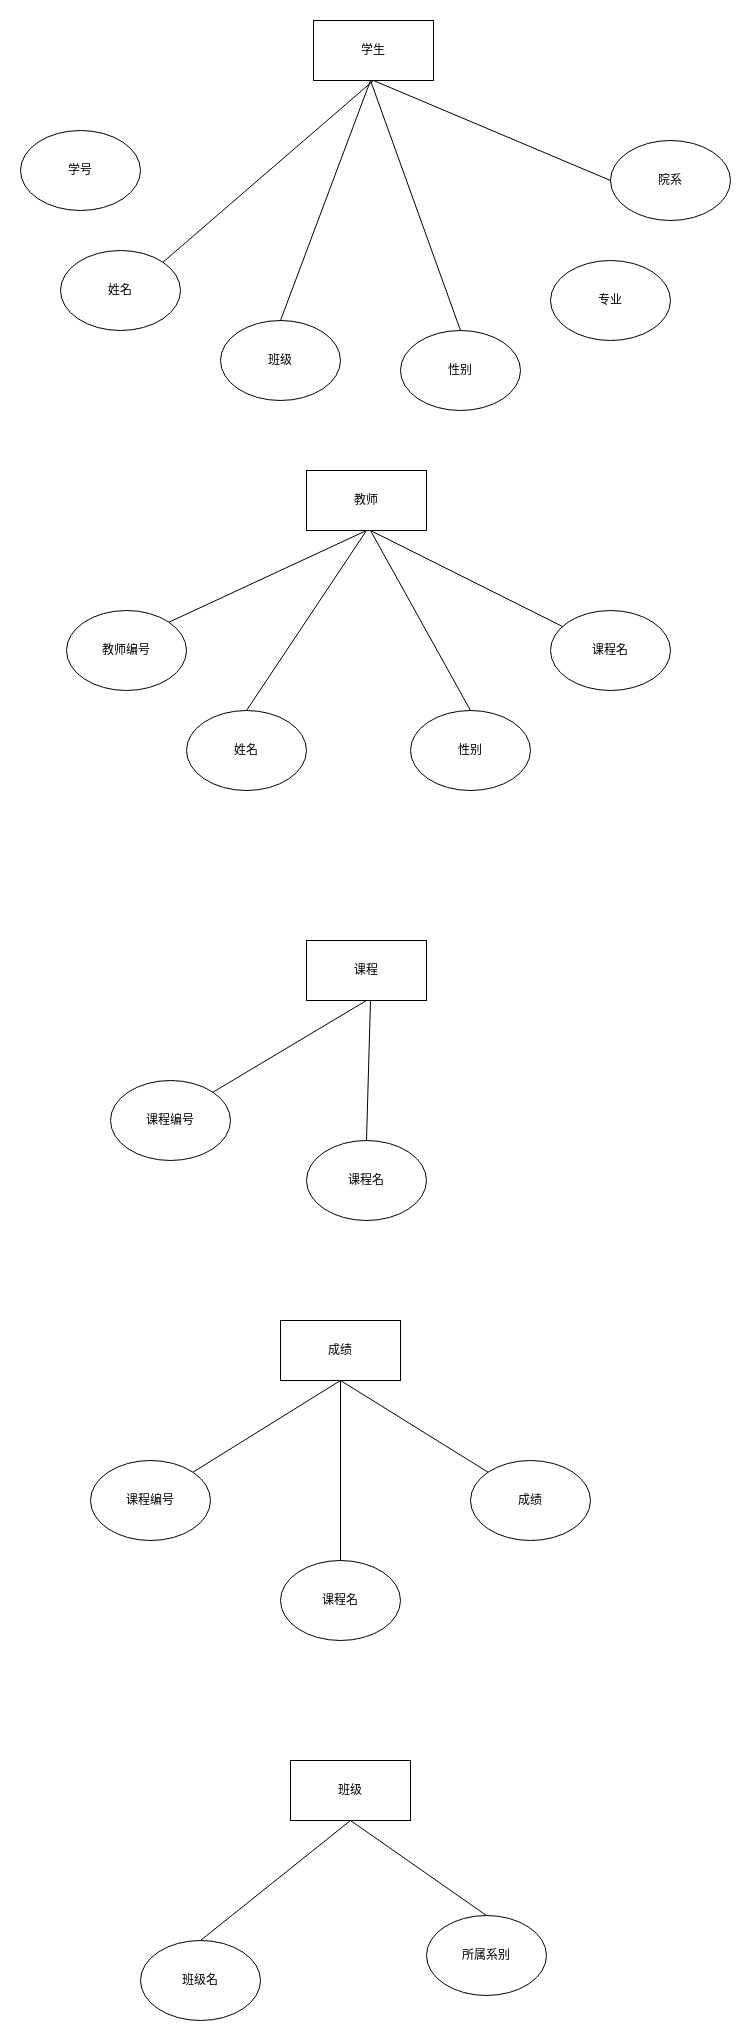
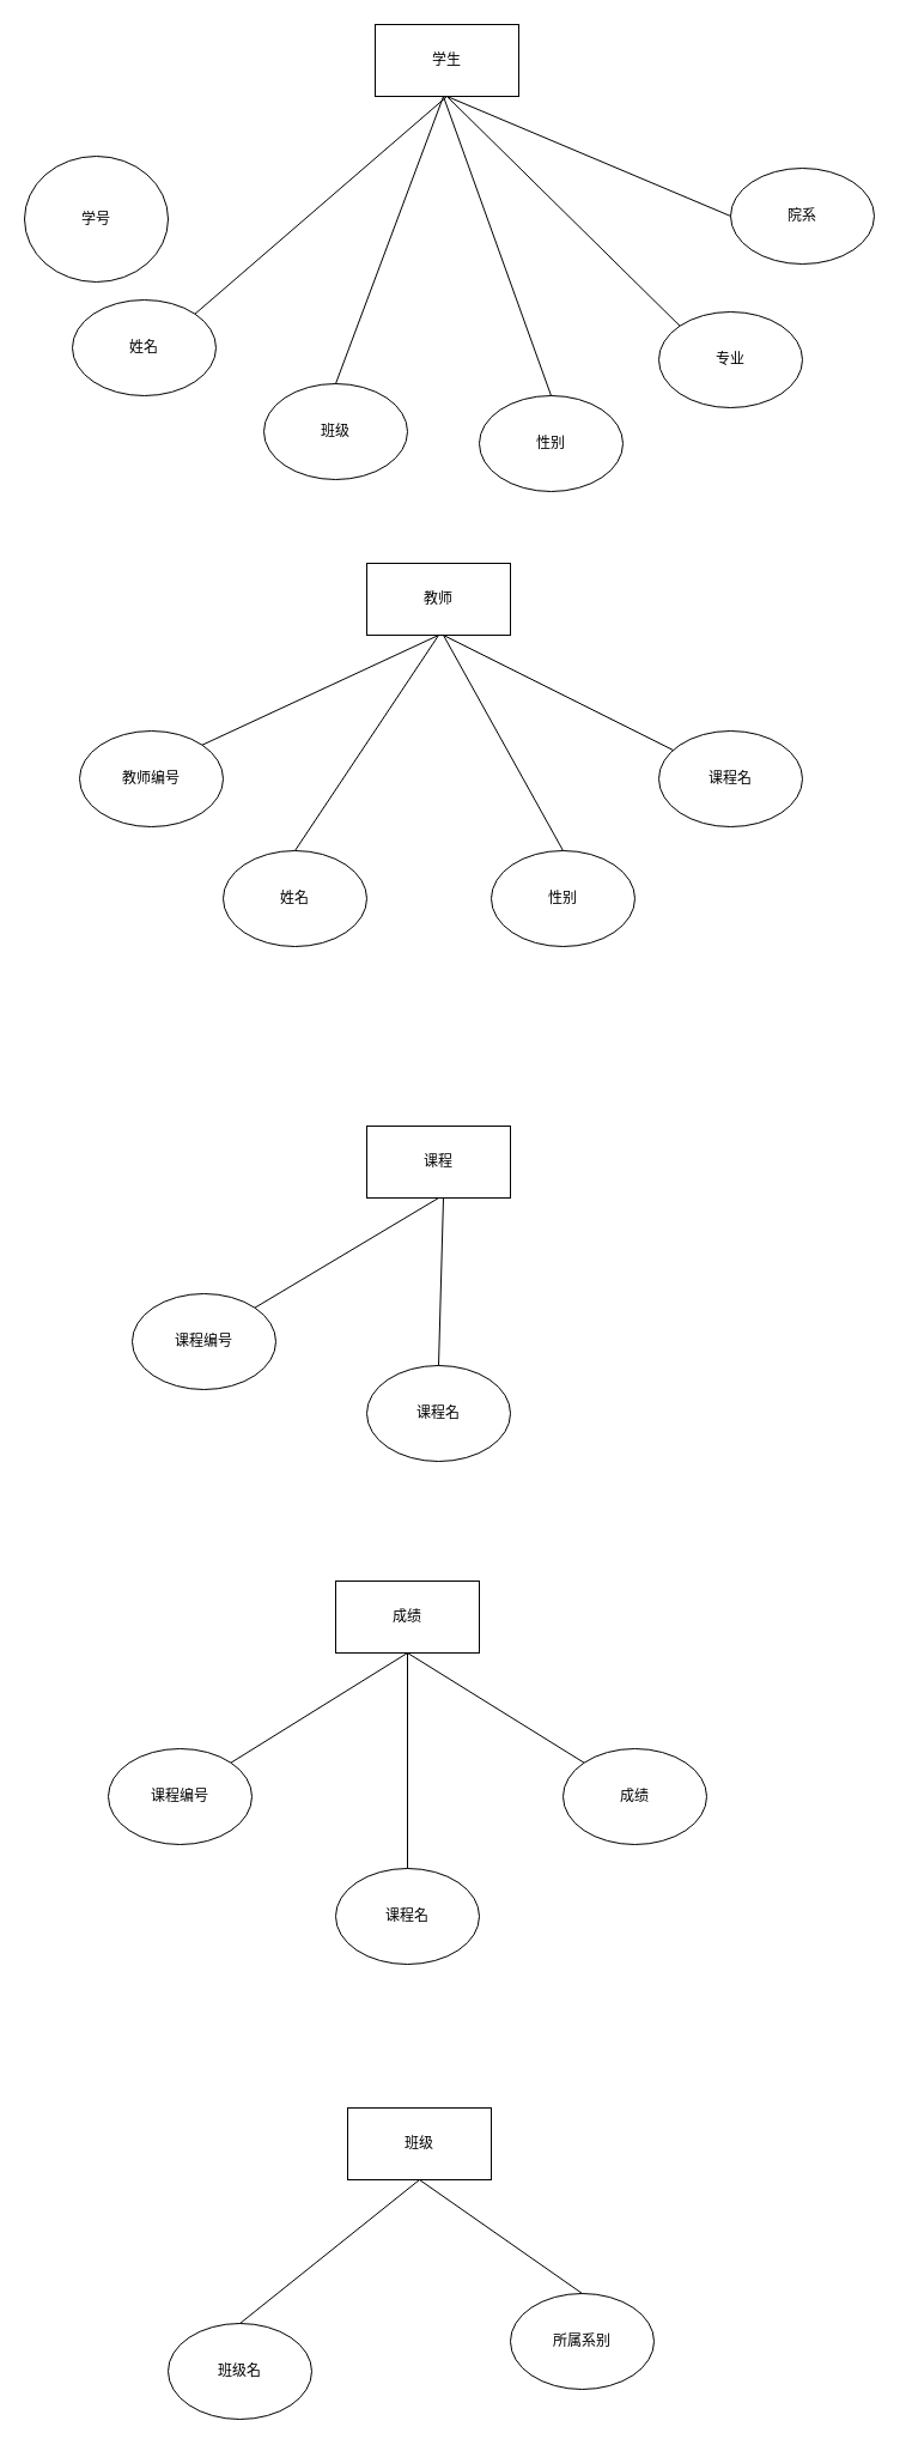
- <mxCell id="3" value="学号" style="ellipse;whiteSpace=wrap;html=1;" vertex="1" parent="1"><mxGeometry x="20" y="130" width="120" height="80" as="geometry" /></mxCell>
+ <mxCell id="3" value="学号" style="ellipse;whiteSpace=wrap;html=1;" vertex="1" parent="1"><mxGeometry x="20" y="130" width="120" height="105" as="geometry" /></mxCell>
+ <mxCell id="11" value="" style="endArrow=none;html=1;exitX=0;exitY=0;exitDx=0;exitDy=0;entryX=0.5;entryY=1;entryDx=0;entryDy=0;" edge="1" parent="1" source="7" target="2"><mxGeometry width="50" height="50" relative="1" as="geometry"><mxPoint x="170" y="200" as="sourcePoint" /><mxPoint x="420" y="110" as="targetPoint" /></mxGeometry></mxCell>
